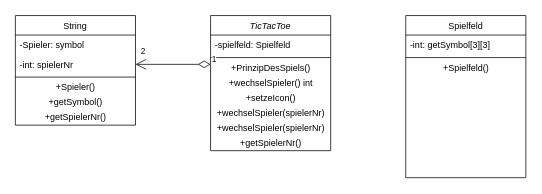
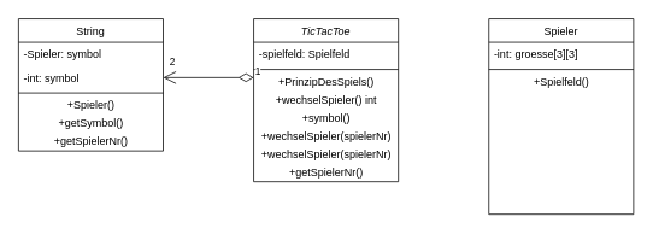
- <mxCell id="11" value="Spielfeld" style="swimlane;fontStyle=0;align=center;verticalAlign=top;childLayout=stackLayout;horizontal=1;startSize=26;horizontalStack=0;resizeParent=1;resizeLast=0;collapsible=1;marginBottom=0;rounded=0;shadow=0;strokeWidth=1;" parent="1" vertex="1"><mxGeometry x="540" y="20" width="160" height="216" as="geometry"><mxRectangle x="550" y="140" width="160" height="26" as="alternateBounds" /></mxGeometry></mxCell>
+ <mxCell id="11" value="Spieler" style="swimlane;fontStyle=0;align=center;verticalAlign=top;childLayout=stackLayout;horizontal=1;startSize=26;horizontalStack=0;resizeParent=1;resizeLast=0;collapsible=1;marginBottom=0;rounded=0;shadow=0;strokeWidth=1;" parent="1" vertex="1"><mxGeometry x="540" y="20" width="160" height="216" as="geometry"><mxRectangle x="550" y="140" width="160" height="26" as="alternateBounds" /></mxGeometry></mxCell>
- <mxCell id="12" value="-int: getSymbol[3][3]" style="text;align=left;verticalAlign=top;spacingLeft=4;spacingRight=4;overflow=hidden;rotatable=0;points=[[0,0.5],[1,0.5]];portConstraint=eastwest;rounded=0;shadow=0;html=0;" parent="11" vertex="1"><mxGeometry y="26" width="160" height="26" as="geometry" /></mxCell>
+ <mxCell id="12" value="-int: groesse[3][3]" style="text;align=left;verticalAlign=top;spacingLeft=4;spacingRight=4;overflow=hidden;rotatable=0;points=[[0,0.5],[1,0.5]];portConstraint=eastwest;rounded=0;shadow=0;html=0;" parent="11" vertex="1"><mxGeometry y="26" width="160" height="26" as="geometry" /></mxCell>
- <mxCell id="17" value="-int: spielerNr" style="text;align=left;verticalAlign=top;spacingLeft=4;spacingRight=4;overflow=hidden;rotatable=0;points=[[0,0.5],[1,0.5]];portConstraint=eastwest;" parent="15" vertex="1"><mxGeometry y="52" width="160" height="26" as="geometry" /></mxCell>
+ <mxCell id="17" value="-int: symbol" style="text;align=left;verticalAlign=top;spacingLeft=4;spacingRight=4;overflow=hidden;rotatable=0;points=[[0,0.5],[1,0.5]];portConstraint=eastwest;" parent="15" vertex="1"><mxGeometry y="52" width="160" height="26" as="geometry" /></mxCell>
- <mxCell id="7" value="+setzeIcon()" style="text;html=1;align=center;verticalAlign=middle;resizable=0;points=[];autosize=1;" parent="2" vertex="1"><mxGeometry y="100" width="160" height="20" as="geometry" /></mxCell>
+ <mxCell id="7" value="+symbol()" style="text;html=1;align=center;verticalAlign=middle;resizable=0;points=[];autosize=1;" parent="2" vertex="1"><mxGeometry y="100" width="160" height="20" as="geometry" /></mxCell>
